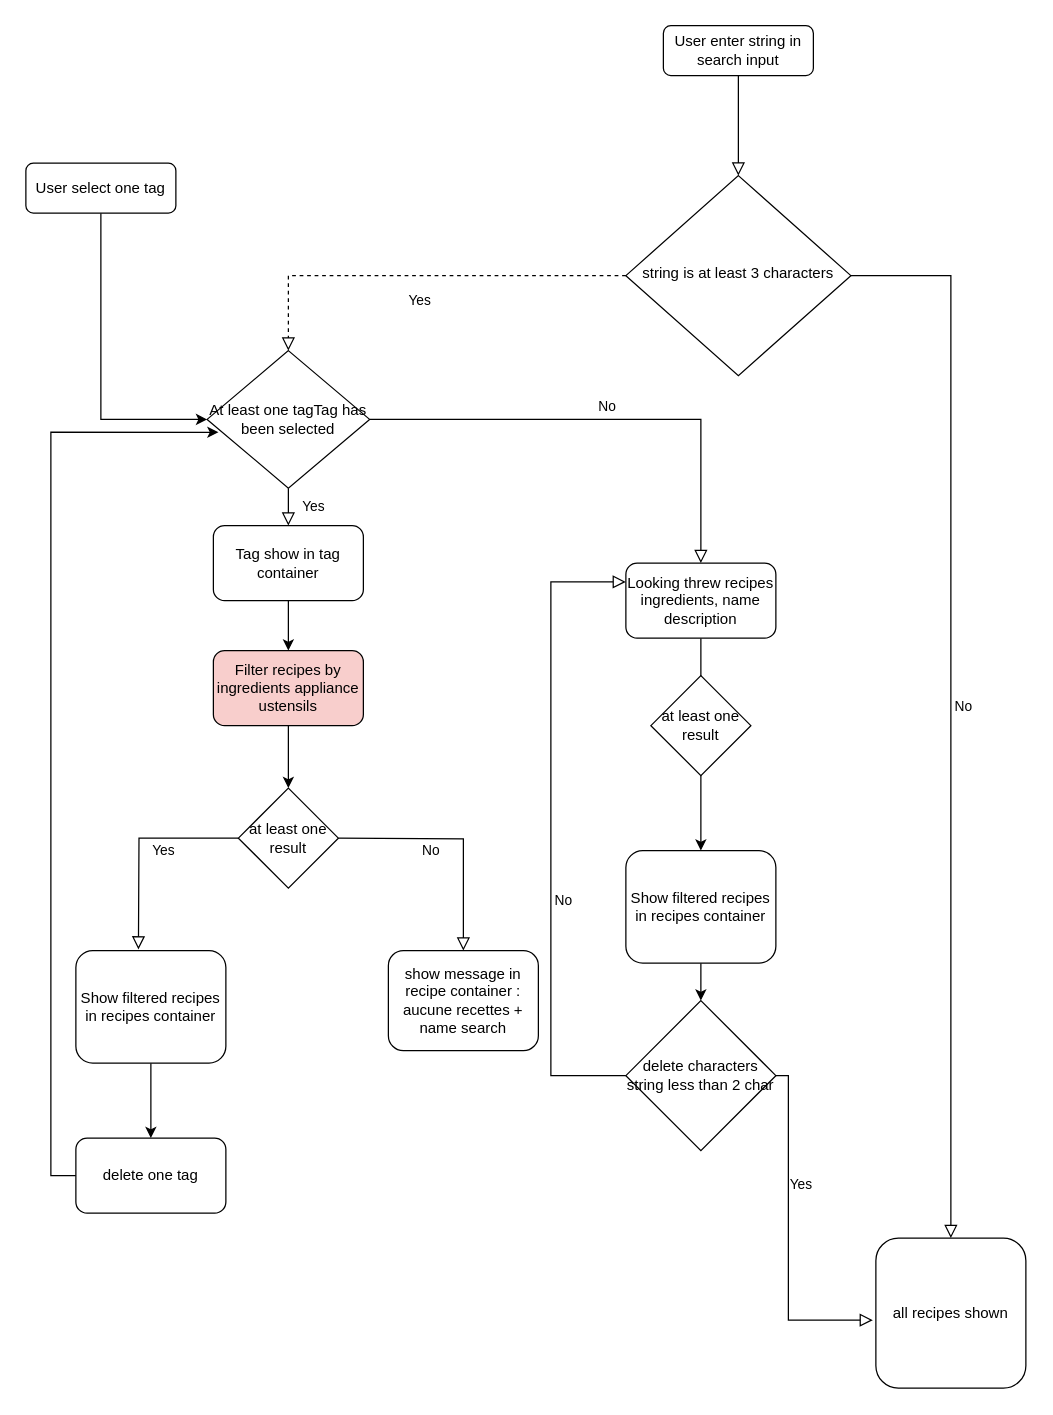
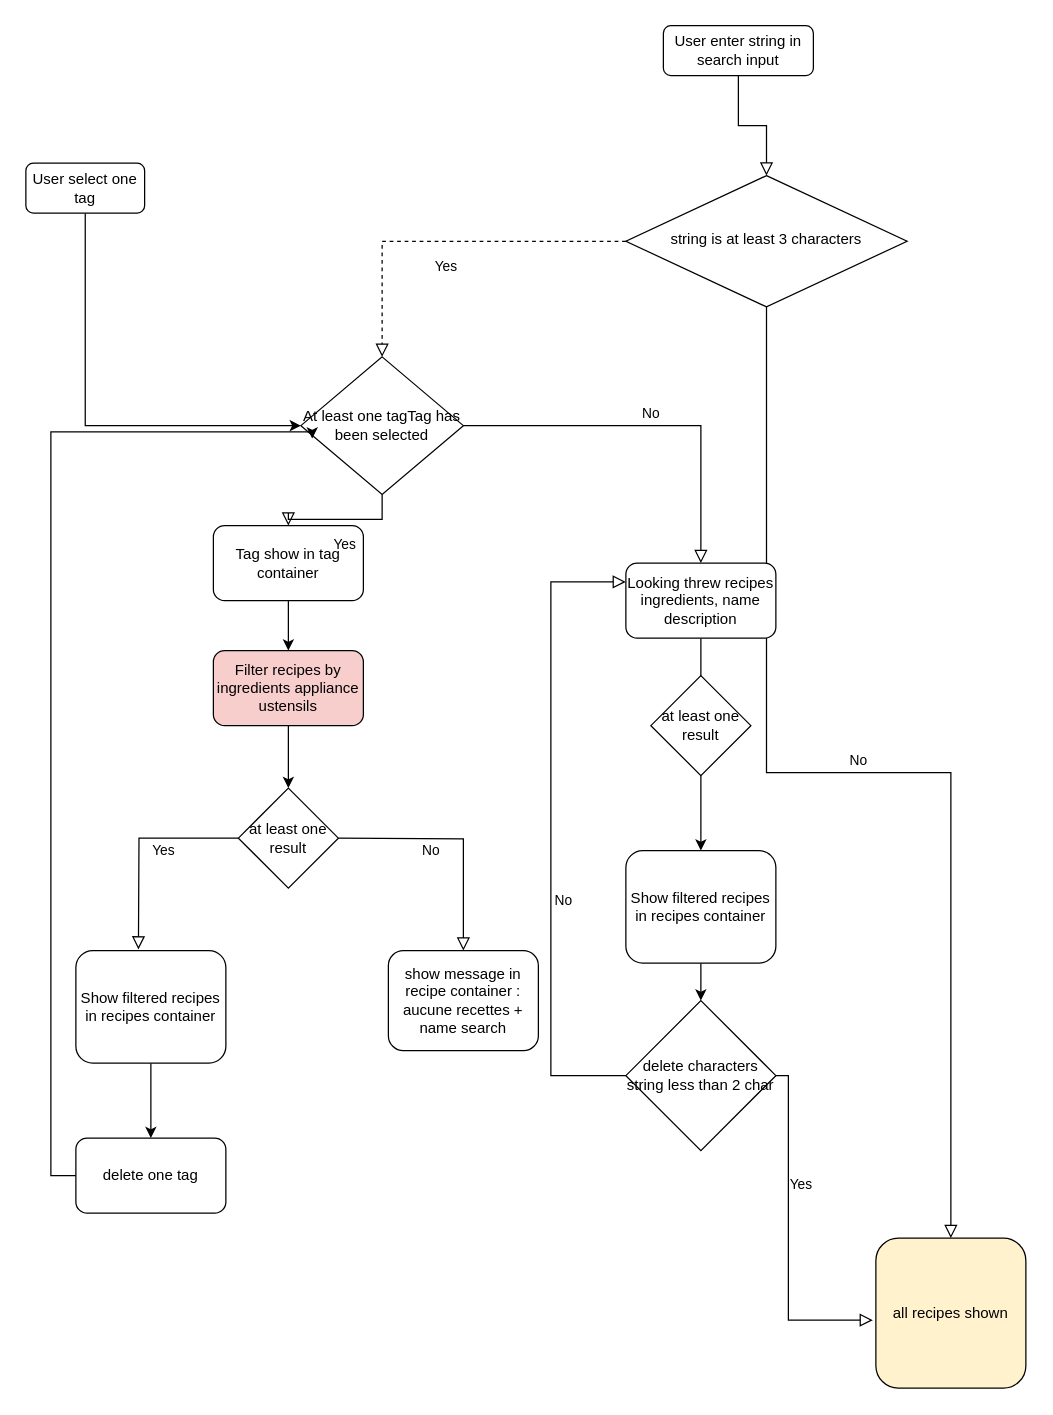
- <mxCell id="28" value="User select one tag" style="rounded=1;whiteSpace=wrap;html=1;fontSize=12;glass=0;strokeWidth=1;shadow=0;" vertex="1" parent="1"><mxGeometry x="20" y="130" width="120" height="40" as="geometry" /></mxCell>
+ <mxCell id="28" value="User select one tag" style="rounded=1;whiteSpace=wrap;html=1;fontSize=12;glass=0;strokeWidth=1;shadow=0;" vertex="1" parent="1"><mxGeometry x="20" y="130" width="95" height="40" as="geometry" /></mxCell>
- <mxCell id="6" value="string is at least 3 characters" style="rhombus;whiteSpace=wrap;html=1;shadow=0;fontFamily=Helvetica;fontSize=12;align=center;strokeWidth=1;spacing=6;spacingTop=-4;" parent="1" vertex="1"><mxGeometry x="500" y="140" width="180" height="160" as="geometry" /></mxCell>
+ <mxCell id="6" value="string is at least 3 characters" style="rhombus;whiteSpace=wrap;html=1;shadow=0;fontFamily=Helvetica;fontSize=12;align=center;strokeWidth=1;spacing=6;spacingTop=-4;" parent="1" vertex="1"><mxGeometry x="500" y="140" width="225" height="105" as="geometry" /></mxCell>
- <mxCell id="8" value="At least one tagTag has been selected" style="rhombus;whiteSpace=wrap;html=1;" vertex="1" parent="1"><mxGeometry x="165" y="280" width="130" height="110" as="geometry" /></mxCell>
+ <mxCell id="8" value="At least one tagTag has been selected" style="rhombus;whiteSpace=wrap;html=1;" vertex="1" parent="1"><mxGeometry x="240" y="285" width="130" height="110" as="geometry" /></mxCell>
- <mxCell id="7" value="all recipes shown" style="rounded=1;whiteSpace=wrap;html=1;fontSize=12;glass=0;strokeWidth=1;shadow=0;" parent="1" vertex="1"><mxGeometry x="700" y="990" width="120" height="120" as="geometry" /></mxCell>
+ <mxCell id="7" value="all recipes shown" style="rounded=1;whiteSpace=wrap;html=1;fontSize=12;glass=0;strokeWidth=1;shadow=0;fillColor=#fff2cc;" parent="1" vertex="1"><mxGeometry x="700" y="990" width="120" height="120" as="geometry" /></mxCell>
